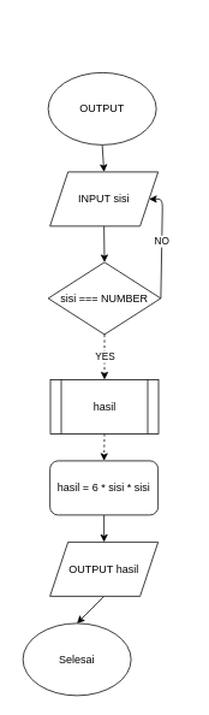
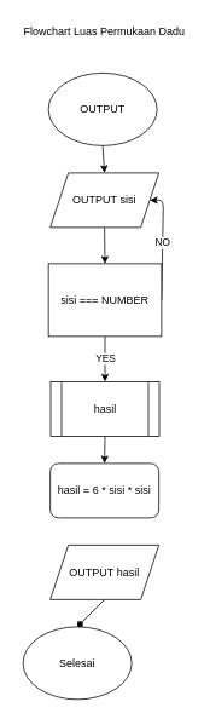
+ <mxCell id="2" value="Flowchart Luas Permukaan Dadu" style="text;html=1;strokeColor=none;fillColor=none;align=center;verticalAlign=middle;whiteSpace=wrap;rounded=0;" parent="1" vertex="1"><mxGeometry x="20" y="20" width="190" height="30" as="geometry" /></mxCell>
- <mxCell id="7" value="INPUT sisi" style="shape=parallelogram;perimeter=parallelogramPerimeter;whiteSpace=wrap;html=1;fixedSize=1;" parent="1" vertex="1"><mxGeometry x="55" y="190" width="120" height="60" as="geometry" /></mxCell>
+ <mxCell id="7" value="OUTPUT sisi" style="shape=parallelogram;perimeter=parallelogramPerimeter;whiteSpace=wrap;html=1;fixedSize=1;" parent="1" vertex="1"><mxGeometry x="55" y="190" width="120" height="60" as="geometry" /></mxCell>
- <mxCell id="12" value="sisi === NUMBER" style="rhombus;whiteSpace=wrap;html=1;" parent="1" vertex="1"><mxGeometry x="53" y="290" width="125" height="80" as="geometry" /></mxCell>
+ <mxCell id="12" value="sisi === NUMBER" style="whiteSpace=wrap;html=1;rounded=0;" parent="1" vertex="1"><mxGeometry x="53" y="290" width="125" height="80" as="geometry" /></mxCell>
- <mxCell id="11" value="YES" style="edgeStyle=none;html=1;exitX=0.5;exitY=1;exitDx=0;exitDy=0;entryX=0.5;entryY=0;entryDx=0;entryDy=0;dashed=1;" parent="1" source="12" target="14" edge="1"><mxGeometry relative="1" as="geometry" /></mxCell>
+ <mxCell id="11" value="YES" style="edgeStyle=none;html=1;exitX=0.5;exitY=1;exitDx=0;exitDy=0;entryX=0.5;entryY=0;entryDx=0;entryDy=0;" parent="1" source="12" target="14" edge="1"><mxGeometry relative="1" as="geometry" /></mxCell>
- <mxCell id="13" style="edgeStyle=none;html=1;exitX=0.5;exitY=1;exitDx=0;exitDy=0;entryX=0.5;entryY=0;entryDx=0;entryDy=0;dashed=1;" parent="1" source="14" target="16" edge="1"><mxGeometry relative="1" as="geometry" /></mxCell>
+ <mxCell id="13" style="edgeStyle=none;html=1;exitX=0.5;exitY=1;exitDx=0;exitDy=0;entryX=0.5;entryY=0;entryDx=0;entryDy=0;" parent="1" source="14" target="16" edge="1"><mxGeometry relative="1" as="geometry" /></mxCell>
- <mxCell id="15" style="edgeStyle=none;html=1;exitX=0.5;exitY=1;exitDx=0;exitDy=0;entryX=0.5;entryY=0;entryDx=0;entryDy=0;" parent="1" source="16" target="9" edge="1"><mxGeometry relative="1" as="geometry" /></mxCell>
- <mxCell id="8" style="edgeStyle=none;html=1;exitX=0.5;exitY=1;exitDx=0;exitDy=0;entryX=0.5;entryY=0;entryDx=0;entryDy=0;" parent="1" source="9" target="5" edge="1"><mxGeometry relative="1" as="geometry" /></mxCell>
+ <mxCell id="8" style="edgeStyle=none;html=1;exitX=0.5;exitY=1;exitDx=0;exitDy=0;entryX=0.5;entryY=0;entryDx=0;entryDy=0;endArrow=diamond;" parent="1" source="9" target="5" edge="1"><mxGeometry relative="1" as="geometry" /></mxCell>
